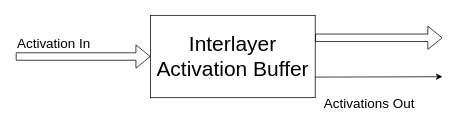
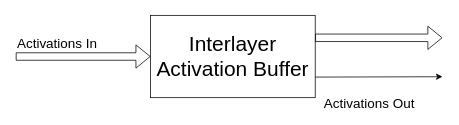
- <mxCell id="6" value="&lt;font style=&quot;font-size: 18px&quot;&gt;Activation In&lt;/font&gt;" style="text;html=1;resizable=0;points=[];autosize=1;align=left;verticalAlign=top;spacingTop=-4;" parent="1" vertex="1"><mxGeometry x="20" y="45" width="120" height="20" as="geometry" /></mxCell>
+ <mxCell id="6" value="&lt;font style=&quot;font-size: 18px&quot;&gt;Activations In&lt;/font&gt;" style="text;html=1;resizable=0;points=[];autosize=1;align=left;verticalAlign=top;spacingTop=-4;" parent="1" vertex="1"><mxGeometry x="20" y="45" width="120" height="20" as="geometry" /></mxCell>
